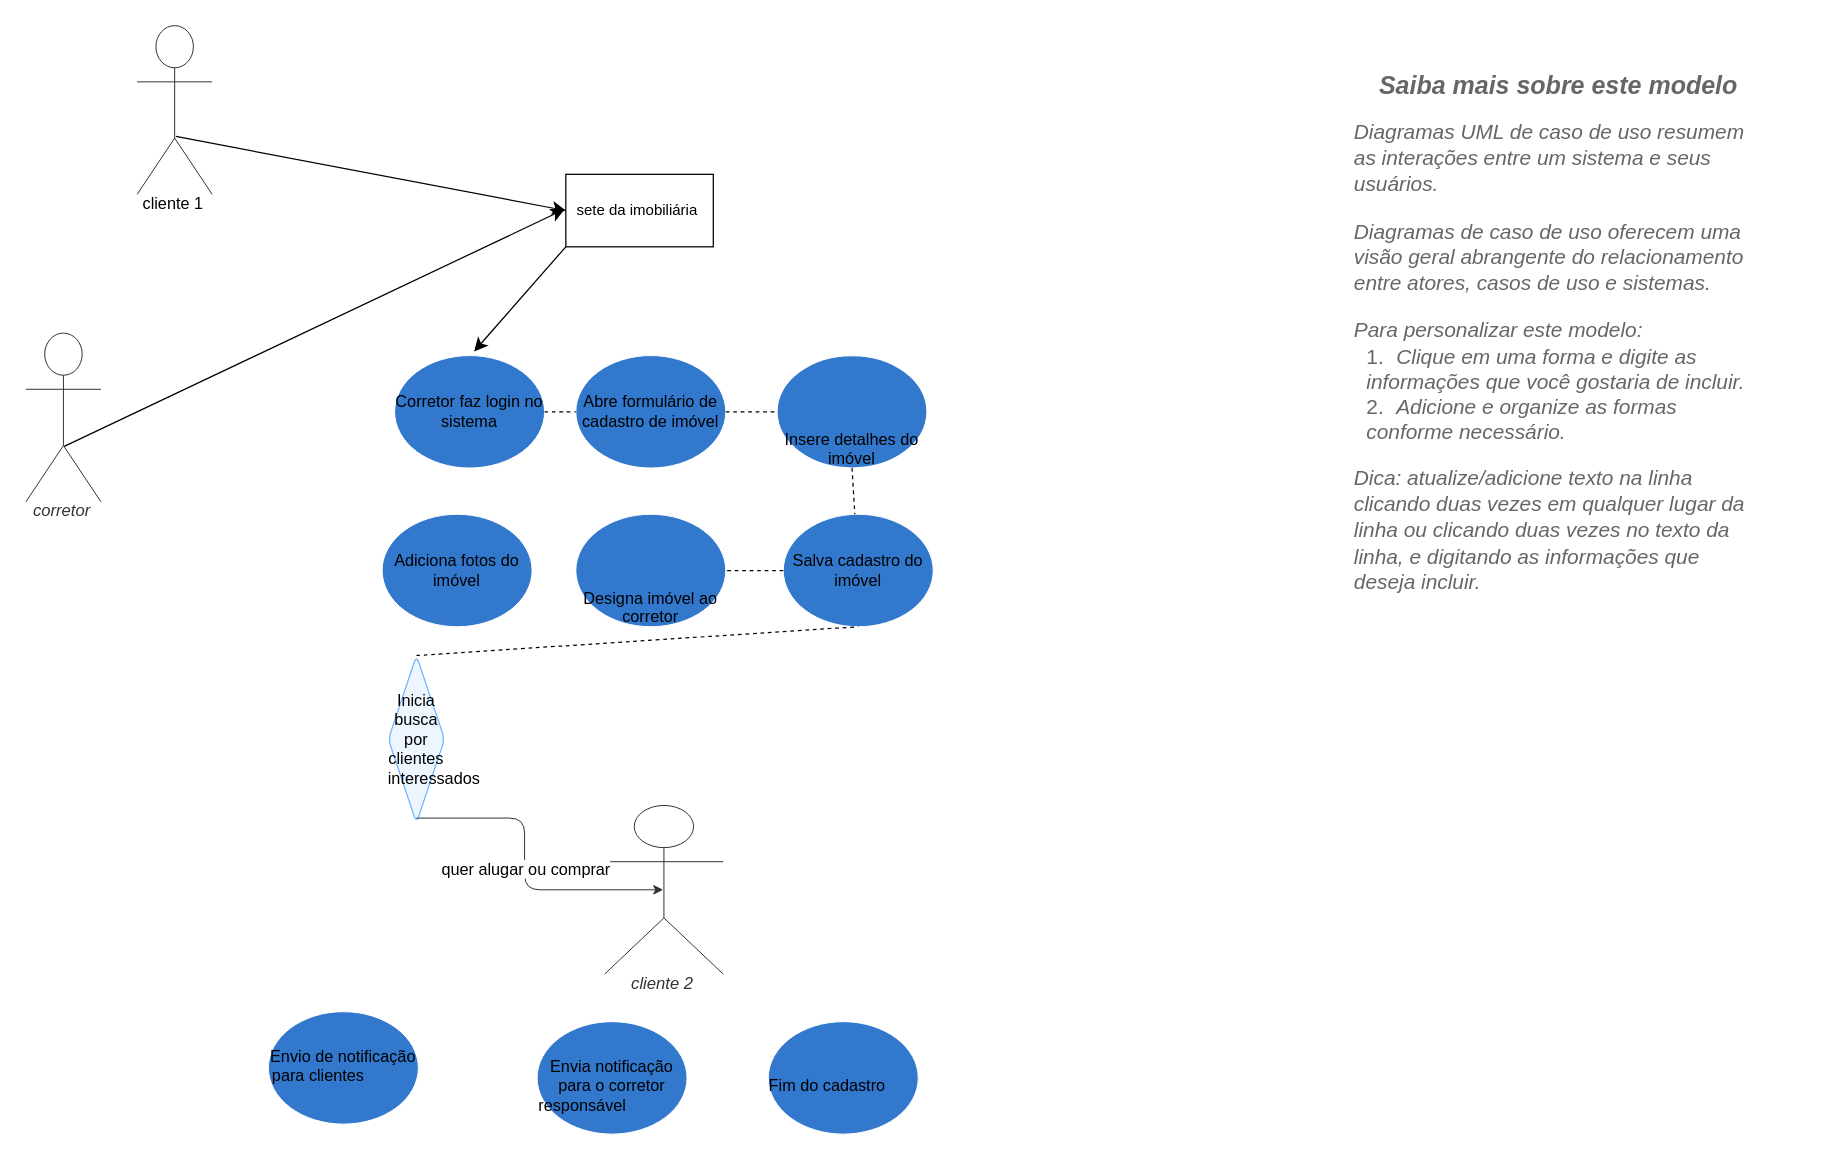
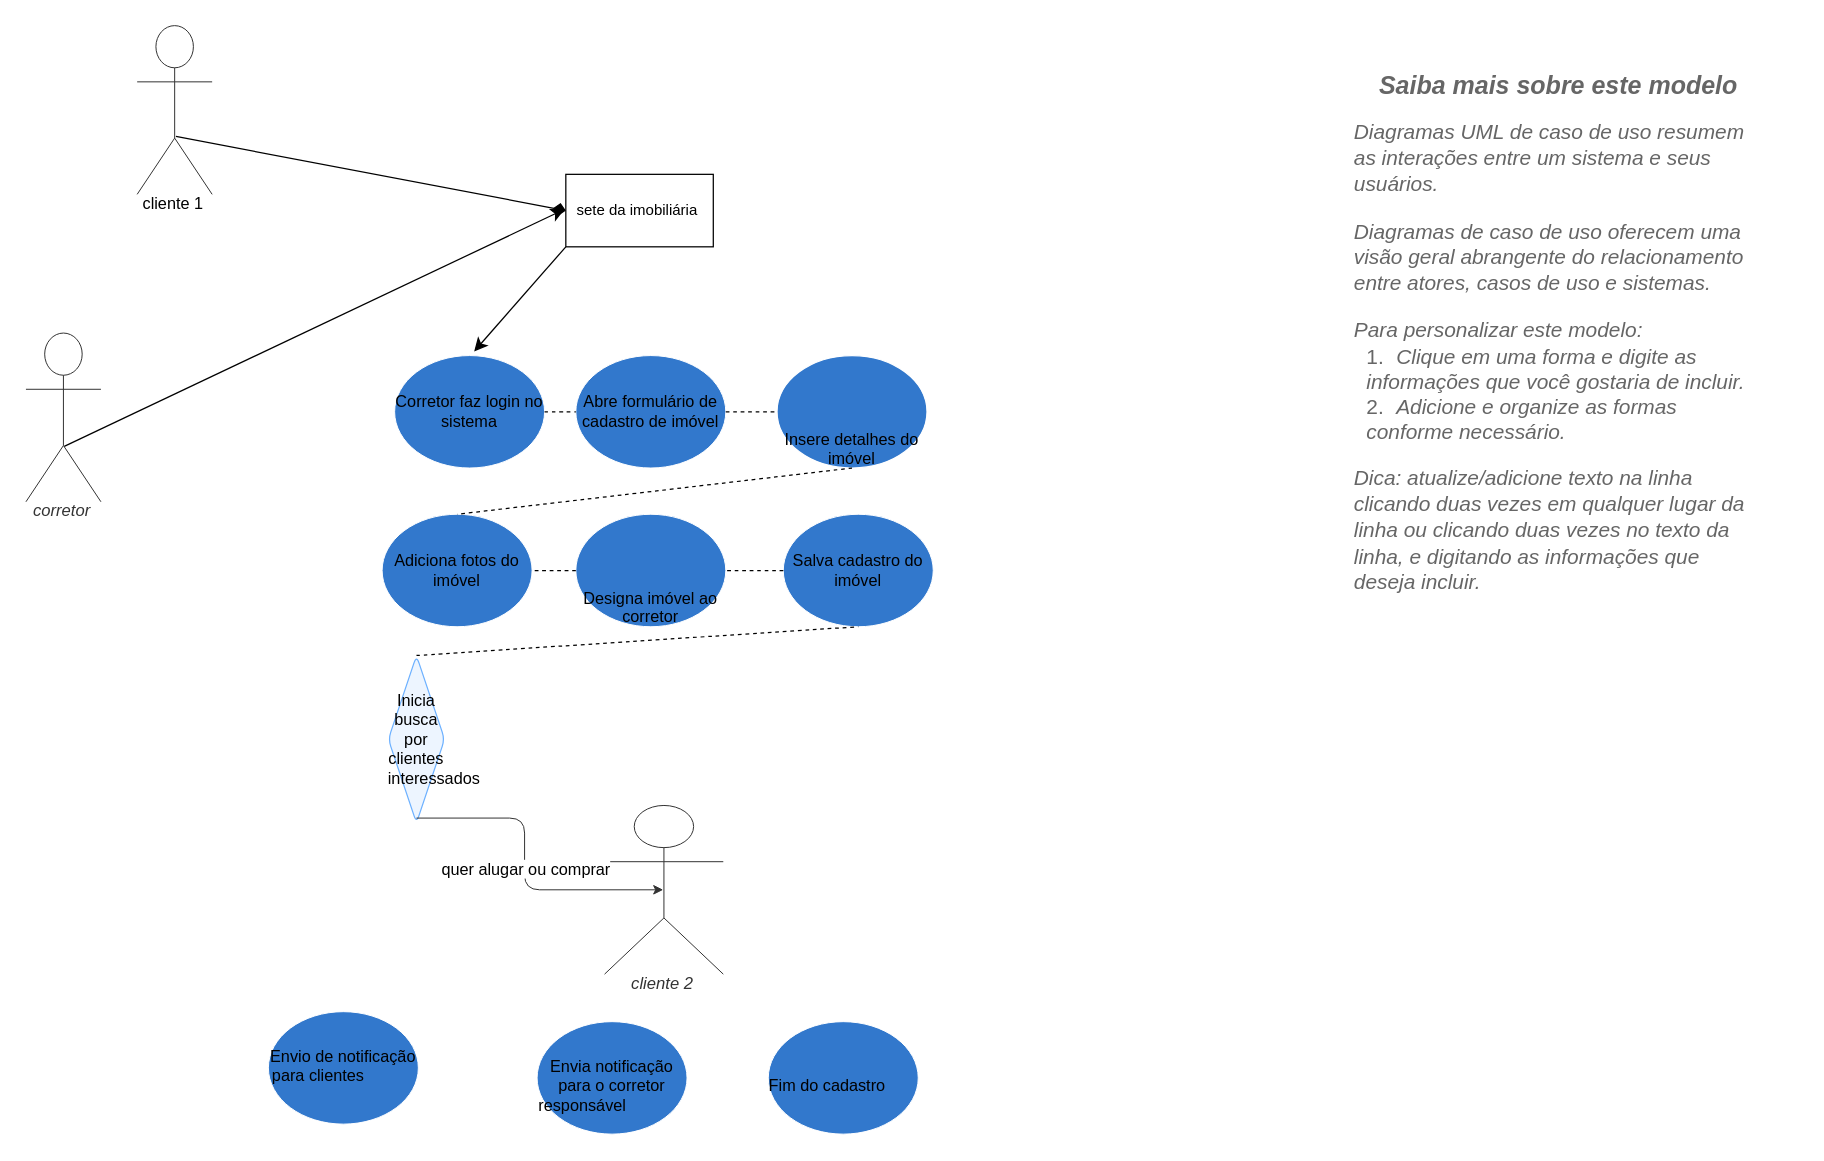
- <mxCell id="22" value="" style="endArrow=classic;html=1;rounded=0;fontSize=12;startSize=8;endSize=8;curved=1;exitX=0.517;exitY=0.657;exitDx=0;exitDy=0;exitPerimeter=0;entryX=0;entryY=0.5;entryDx=0;entryDy=0;" edge="1" parent="1" source="11" target="21"><mxGeometry width="50" height="50" relative="1" as="geometry"><mxPoint x="700" y="474" as="sourcePoint" /><mxPoint x="439" y="157" as="targetPoint" /></mxGeometry></mxCell>
+ <mxCell id="22" value="" style="endArrow=diamond;html=1;rounded=0;fontSize=12;startSize=8;endSize=8;curved=1;exitX=0.517;exitY=0.657;exitDx=0;exitDy=0;exitPerimeter=0;entryX=0;entryY=0.5;entryDx=0;entryDy=0;" edge="1" parent="1" source="11" target="21"><mxGeometry width="50" height="50" relative="1" as="geometry"><mxPoint x="700" y="474" as="sourcePoint" /><mxPoint x="439" y="157" as="targetPoint" /></mxGeometry></mxCell>
- <mxCell id="26" value="" style="endArrow=none;dashed=1;html=1;rounded=0;fontSize=12;startSize=8;endSize=8;curved=1;exitX=0.5;exitY=1;exitDx=0;exitDy=0;" edge="1" parent="1" source="13" target="7"><mxGeometry width="50" height="50" relative="1" as="geometry"><mxPoint x="699" y="474" as="sourcePoint" /><mxPoint x="749" y="424" as="targetPoint" /></mxGeometry></mxCell>
+ <mxCell id="26" value="" style="endArrow=none;dashed=1;html=1;rounded=0;fontSize=12;startSize=8;endSize=8;curved=1;entryX=0.5;entryY=0;entryDx=0;entryDy=0;exitX=0.5;exitY=1;exitDx=0;exitDy=0;" edge="1" parent="1" source="13" target="6"><mxGeometry width="50" height="50" relative="1" as="geometry"><mxPoint x="699" y="474" as="sourcePoint" /><mxPoint x="749" y="424" as="targetPoint" /></mxGeometry></mxCell>
+ <mxCell id="28" value="" style="endArrow=none;dashed=1;html=1;rounded=0;fontSize=12;startSize=8;endSize=8;curved=1;" edge="1" parent="1" source="15" target="6"><mxGeometry width="50" height="50" relative="1" as="geometry"><mxPoint x="699" y="474" as="sourcePoint" /><mxPoint x="749" y="424" as="targetPoint" /></mxGeometry></mxCell>
